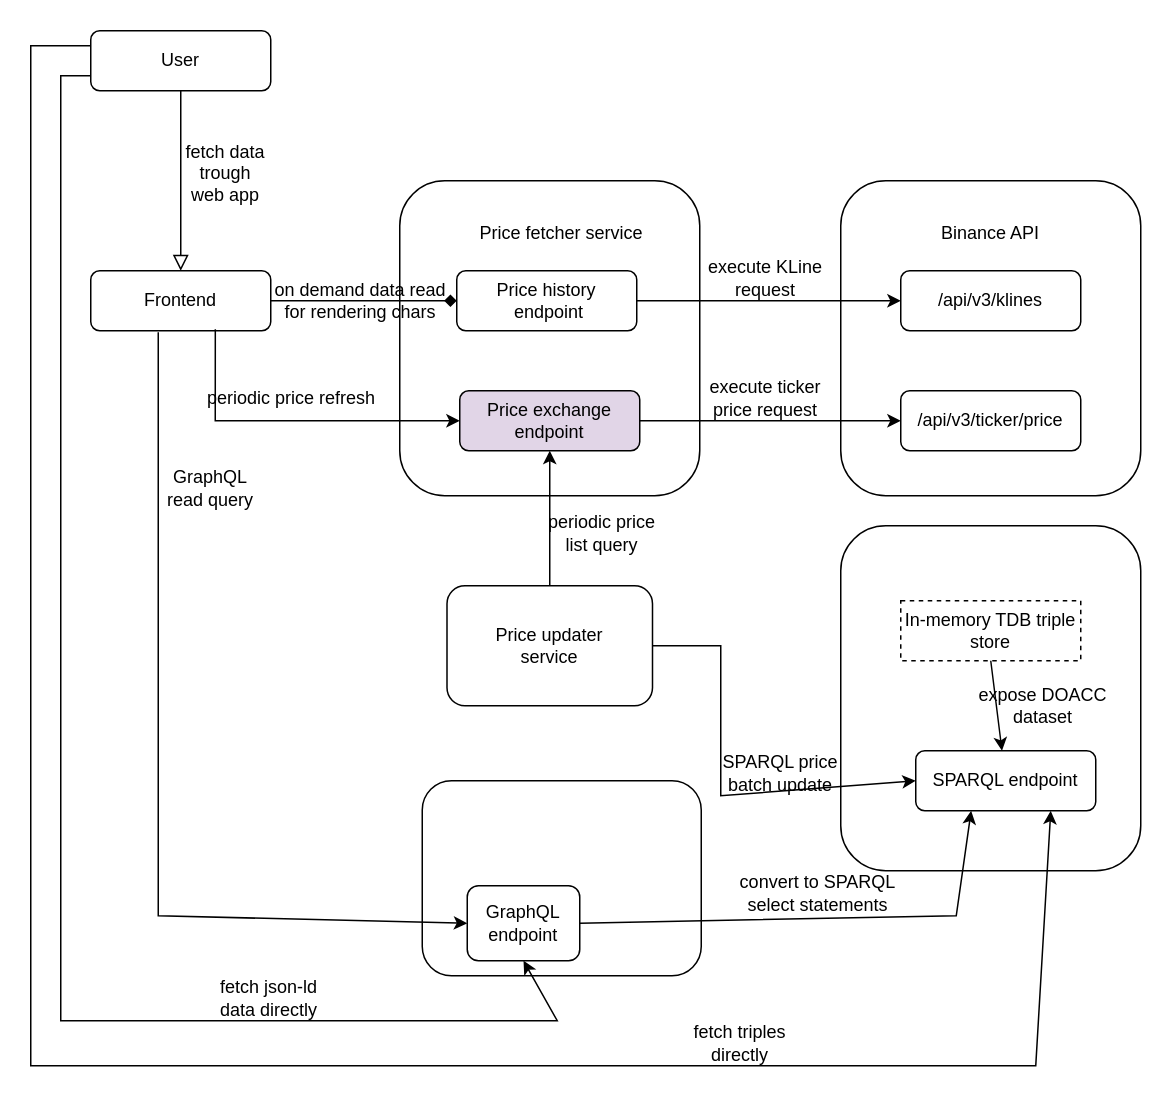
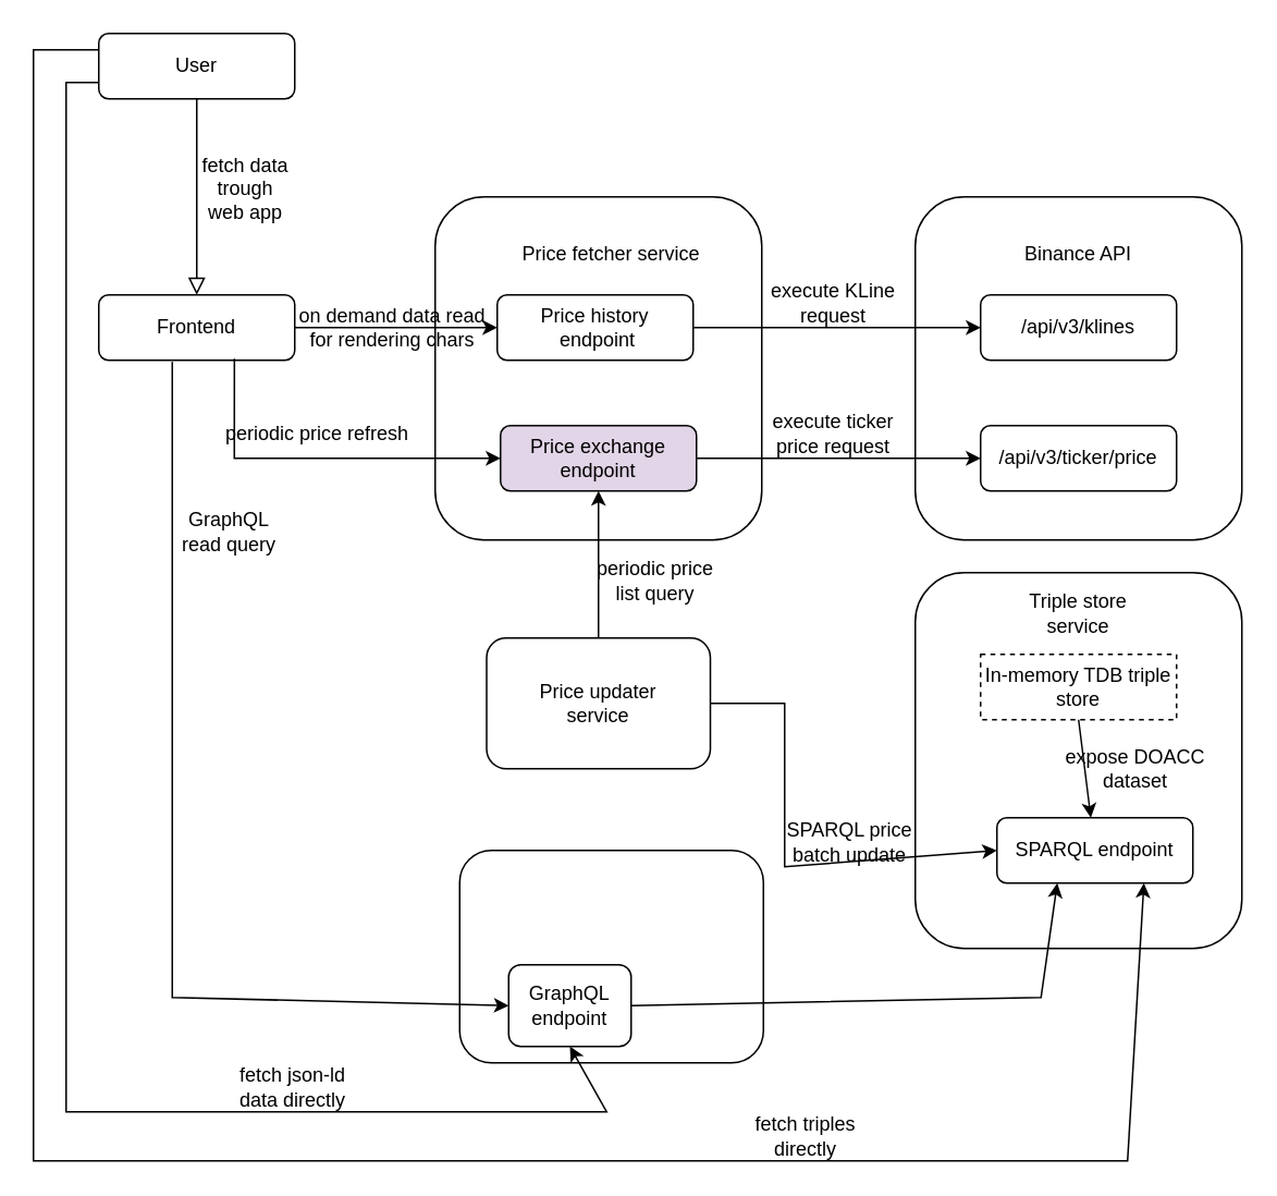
- <mxCell id="12" value="" style="endArrow=diamond;html=1;rounded=0;entryX=0;entryY=0.5;entryDx=0;entryDy=0;exitX=1;exitY=0.5;exitDx=0;exitDy=0;" edge="1" parent="1" source="6" target="8"><mxGeometry width="50" height="50" relative="1" as="geometry"><mxPoint x="160" y="150" as="sourcePoint" /><mxPoint x="210" y="100" as="targetPoint" /></mxGeometry></mxCell>
+ <mxCell id="12" value="" style="endArrow=classic;html=1;rounded=0;entryX=0;entryY=0.5;entryDx=0;entryDy=0;exitX=1;exitY=0.5;exitDx=0;exitDy=0;" edge="1" parent="1" source="6" target="8"><mxGeometry width="50" height="50" relative="1" as="geometry"><mxPoint x="160" y="150" as="sourcePoint" /><mxPoint x="210" y="100" as="targetPoint" /></mxGeometry></mxCell>
+ <mxCell id="26" value="Triple store service" style="text;html=1;strokeColor=none;fillColor=none;align=center;verticalAlign=middle;whiteSpace=wrap;rounded=0;" vertex="1" parent="1"><mxGeometry x="610" y="360" width="100" height="30" as="geometry" /></mxCell>
- <mxCell id="38" value="convert to SPARQL select statements" style="text;html=1;strokeColor=none;fillColor=none;align=center;verticalAlign=middle;whiteSpace=wrap;rounded=0;" vertex="1" parent="1"><mxGeometry x="490" y="580" width="110" height="30" as="geometry" /></mxCell>
